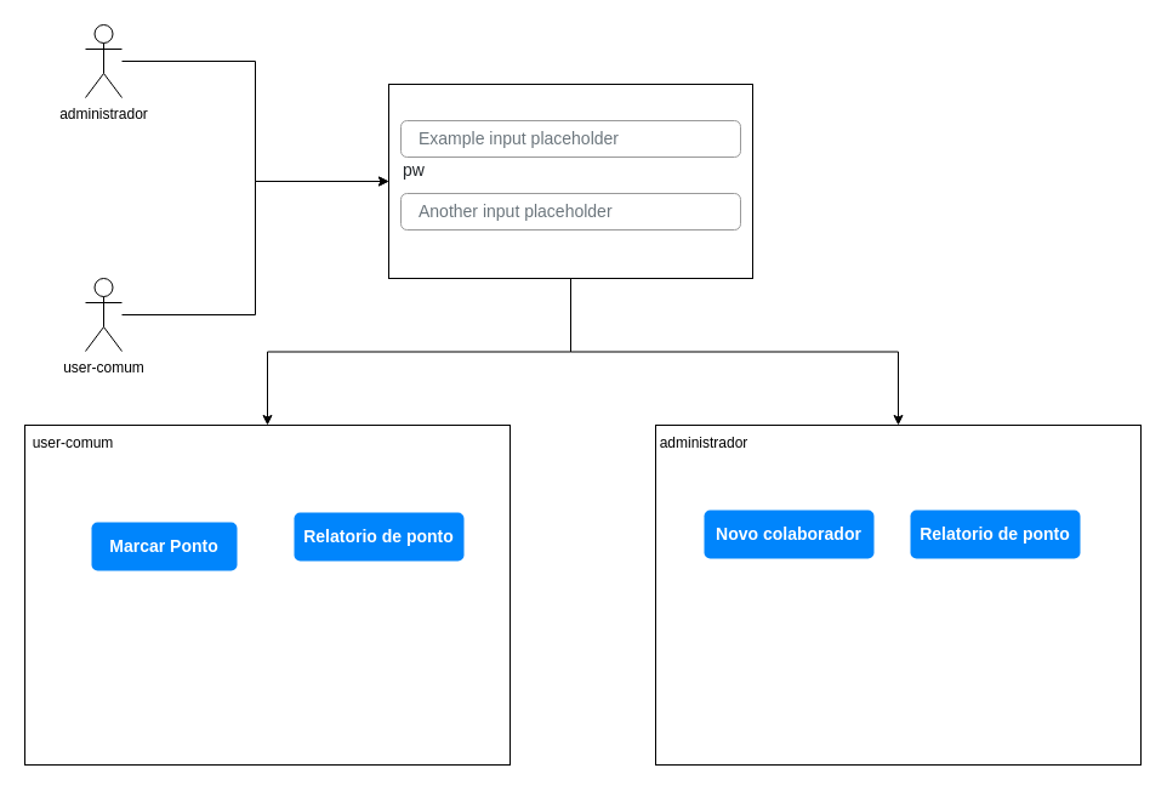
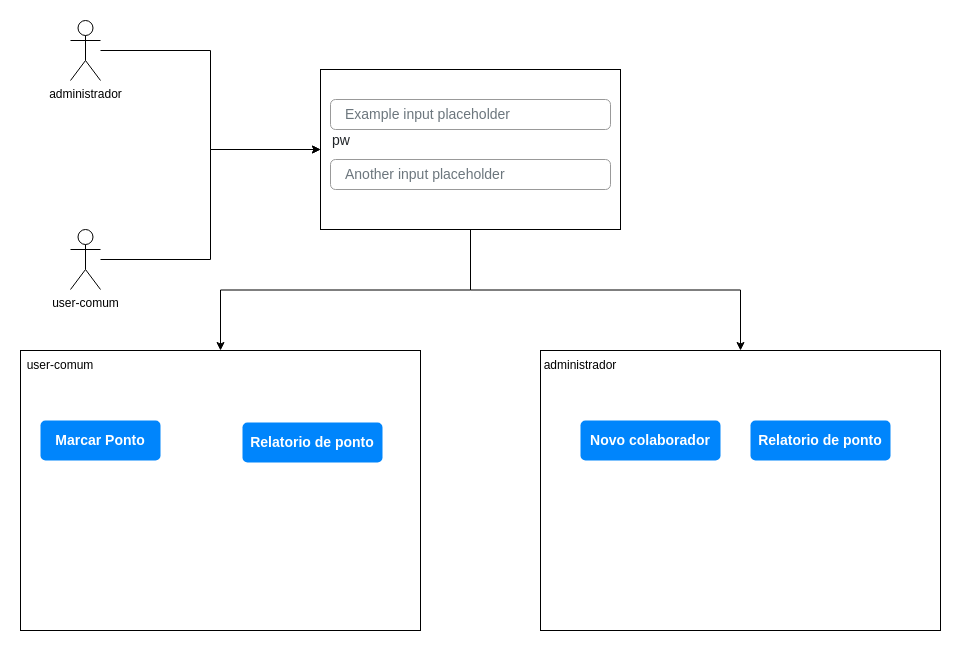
- <mxCell id="19" value="Marcar Ponto" style="html=1;shadow=0;dashed=0;shape=mxgraph.bootstrap.rrect;rSize=5;strokeColor=none;strokeWidth=1;fillColor=#0085FC;fontColor=#FFFFFF;whiteSpace=wrap;align=center;verticalAlign=middle;spacingLeft=0;fontStyle=1;fontSize=14;spacing=5;" vertex="1" parent="1"><mxGeometry x="75" y="430" width="120" height="40" as="geometry" /></mxCell>
+ <mxCell id="19" value="Marcar Ponto" style="html=1;shadow=0;dashed=0;shape=mxgraph.bootstrap.rrect;rSize=5;strokeColor=none;strokeWidth=1;fillColor=#0085FC;fontColor=#FFFFFF;whiteSpace=wrap;align=center;verticalAlign=middle;spacingLeft=0;fontStyle=1;fontSize=14;spacing=5;" vertex="1" parent="1"><mxGeometry x="40" y="420" width="120" height="40" as="geometry" /></mxCell>
